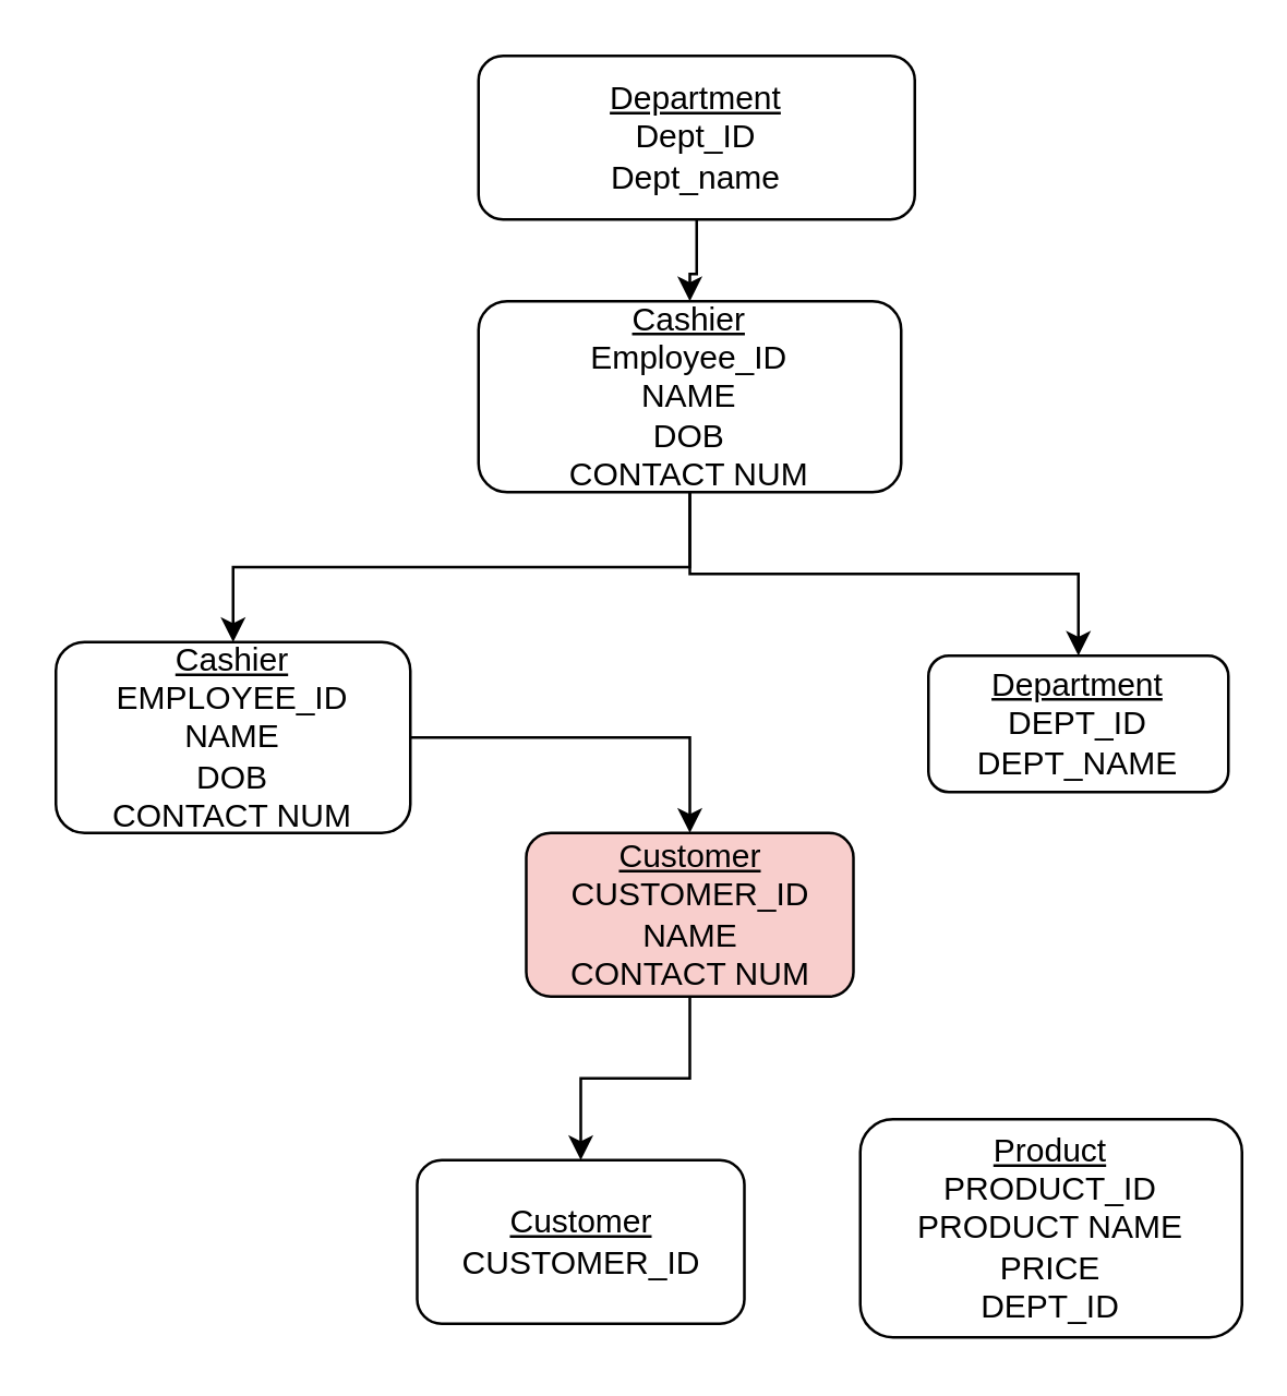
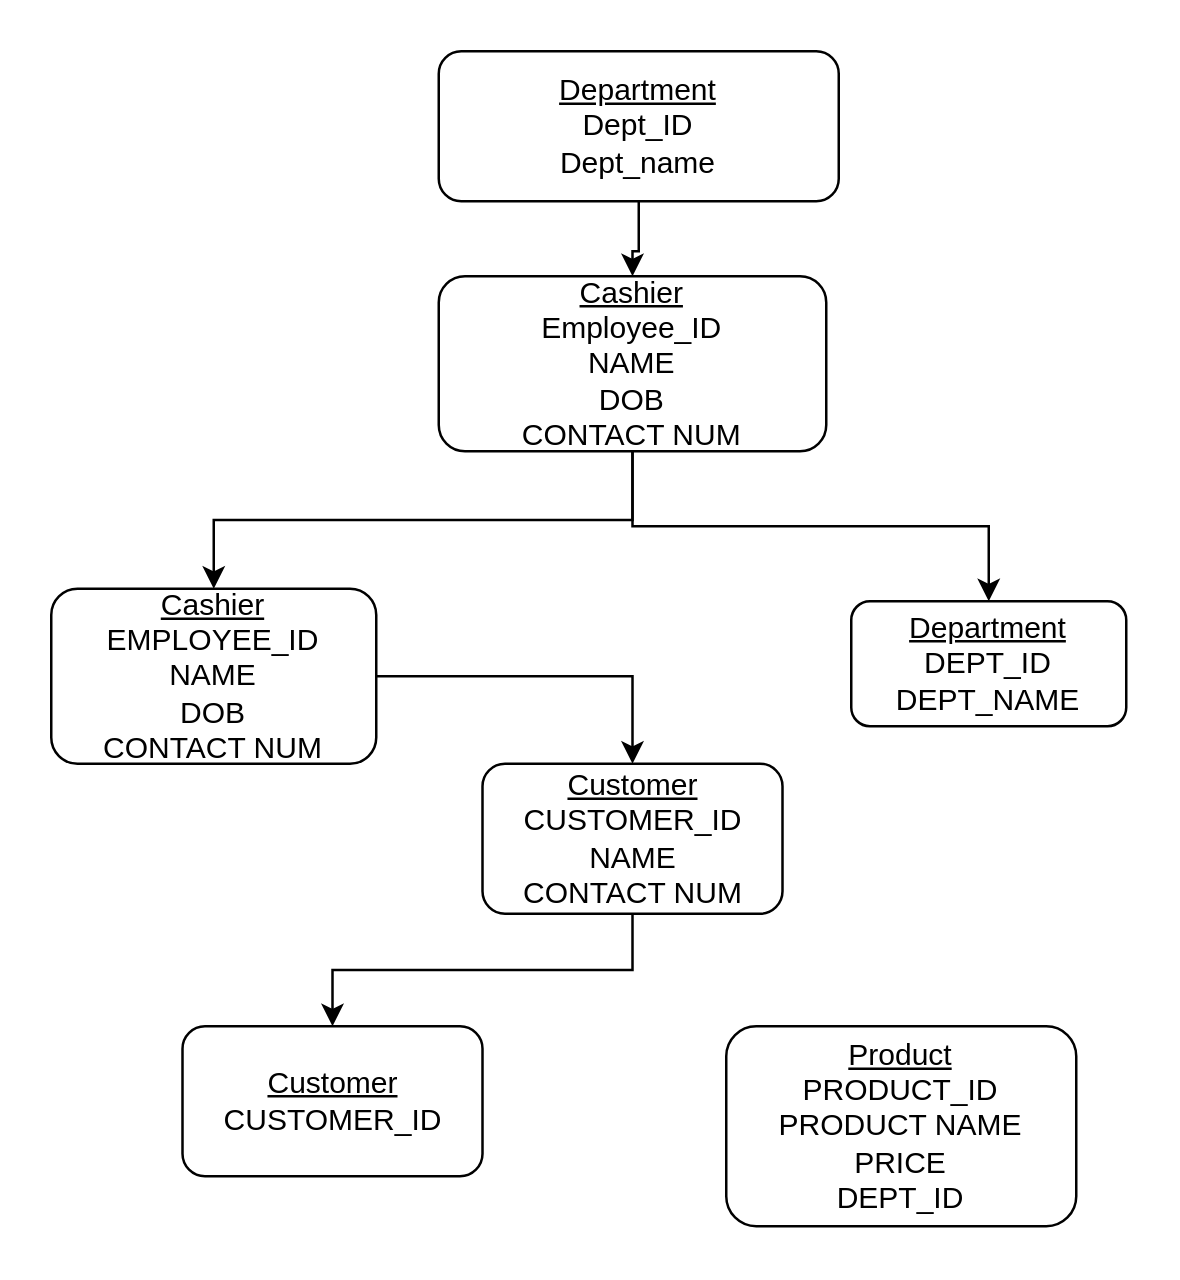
- <mxCell id="11" value="&lt;u&gt;Customer&lt;br&gt;&lt;/u&gt;CUSTOMER_ID&lt;br&gt;NAME&lt;br&gt;CONTACT NUM" style="rounded=1;whiteSpace=wrap;html=1;fillColor=#f8cecc;" vertex="1" parent="1"><mxGeometry x="192.5" y="305" width="120" height="60" as="geometry" /></mxCell>
+ <mxCell id="11" value="&lt;u&gt;Customer&lt;br&gt;&lt;/u&gt;CUSTOMER_ID&lt;br&gt;NAME&lt;br&gt;CONTACT NUM" style="rounded=1;whiteSpace=wrap;html=1;" vertex="1" parent="1"><mxGeometry x="192.5" y="305" width="120" height="60" as="geometry" /></mxCell>
- <mxCell id="13" value="&lt;u&gt;Product&lt;/u&gt;&lt;br&gt;PRODUCT_ID&lt;br&gt;PRODUCT NAME&lt;br&gt;PRICE&lt;br&gt;DEPT_ID" style="rounded=1;whiteSpace=wrap;html=1;" vertex="1" parent="1"><mxGeometry x="315" y="410" width="140" height="80" as="geometry" /></mxCell>
+ <mxCell id="13" value="&lt;u&gt;Product&lt;/u&gt;&lt;br&gt;PRODUCT_ID&lt;br&gt;PRODUCT NAME&lt;br&gt;PRICE&lt;br&gt;DEPT_ID" style="rounded=1;whiteSpace=wrap;html=1;" vertex="1" parent="1"><mxGeometry x="290" y="410" width="140" height="80" as="geometry" /></mxCell>
- <mxCell id="12" value="&lt;u&gt;Customer&lt;/u&gt;&lt;br&gt;CUSTOMER_ID" style="rounded=1;whiteSpace=wrap;html=1;" vertex="1" parent="1"><mxGeometry x="152.5" y="425" width="120" height="60" as="geometry" /></mxCell>
+ <mxCell id="12" value="&lt;u&gt;Customer&lt;/u&gt;&lt;br&gt;CUSTOMER_ID" style="rounded=1;whiteSpace=wrap;html=1;" vertex="1" parent="1"><mxGeometry x="72.5" y="410" width="120" height="60" as="geometry" /></mxCell>
